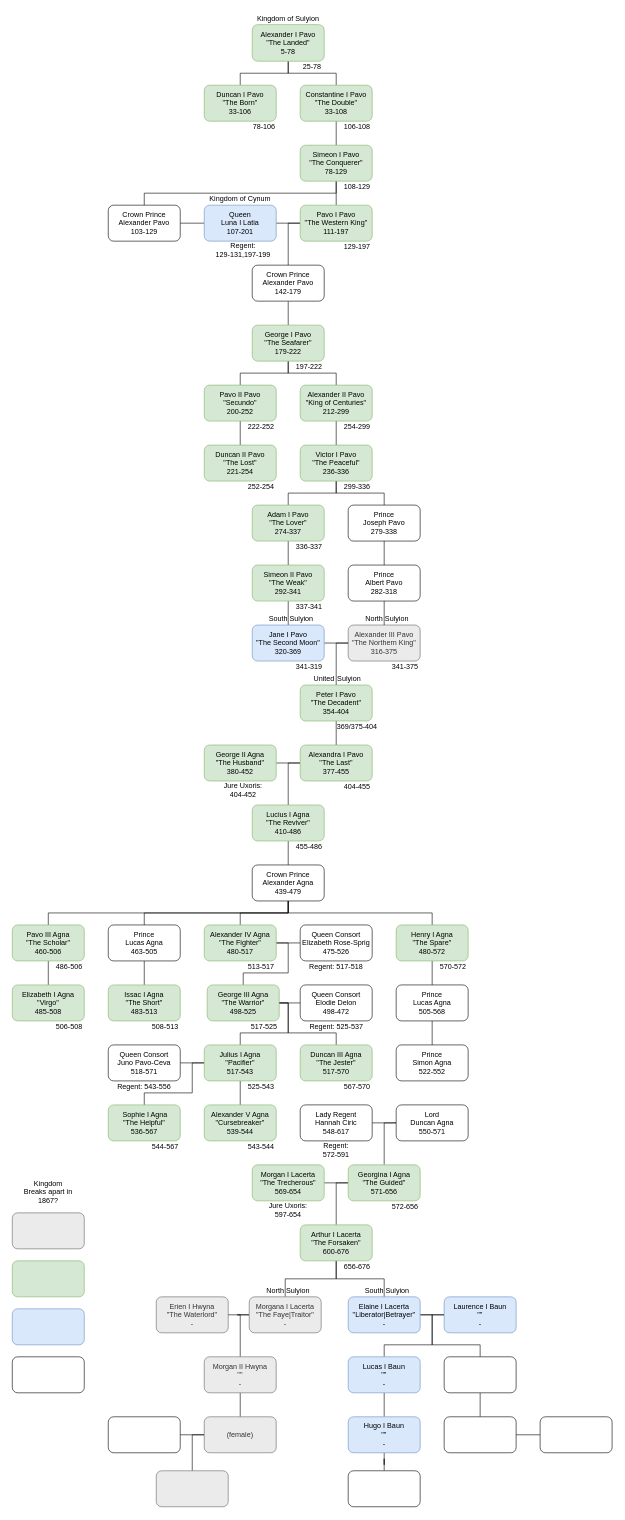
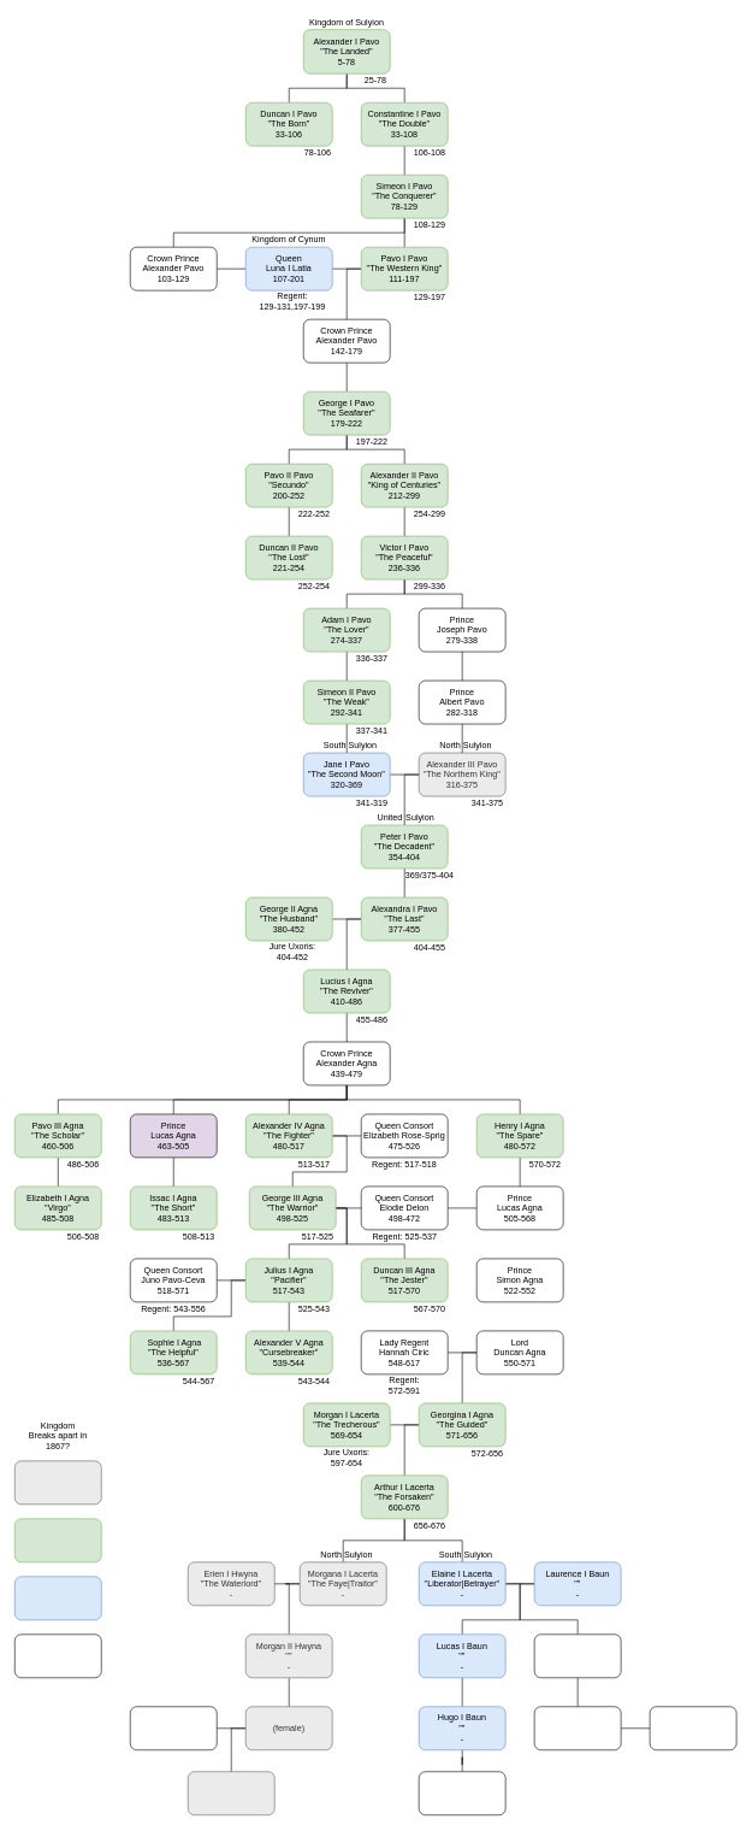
- <mxCell id="88" value="Prince&lt;br&gt;Lucas Agna&lt;br&gt;463-505" style="rounded=1;whiteSpace=wrap;html=1;" parent="1" vertex="1"><mxGeometry x="180" y="1541" width="120" height="60" as="geometry" /></mxCell>
+ <mxCell id="88" value="Prince&lt;br&gt;Lucas Agna&lt;br&gt;463-505" style="rounded=1;whiteSpace=wrap;html=1;fillColor=#e1d5e7;" parent="1" vertex="1"><mxGeometry x="180" y="1541" width="120" height="60" as="geometry" /></mxCell>
- <mxCell id="105" style="edgeStyle=orthogonalEdgeStyle;rounded=0;orthogonalLoop=1;jettySize=auto;html=1;entryX=0.5;entryY=0;entryDx=0;entryDy=0;endArrow=none;endFill=0;" parent="1" source="106" target="107" edge="1"><mxGeometry relative="1" as="geometry" /></mxCell>
+ <mxCell id="105" style="edgeStyle=orthogonalEdgeStyle;rounded=0;orthogonalLoop=1;jettySize=auto;html=1;endArrow=none;endFill=0;" parent="1" source="106" target="158" edge="1"><mxGeometry relative="1" as="geometry" /></mxCell>
